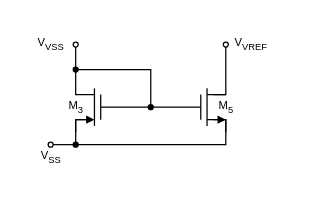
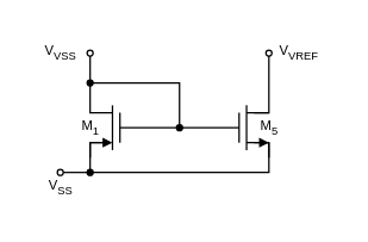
- <mxCell id="20" value="M&lt;sub&gt;3&lt;/sub&gt;" style="text;html=1;align=center;verticalAlign=middle;resizable=0;points=[];autosize=1;strokeColor=none;fillColor=none;fontSize=9;" vertex="1" parent="1"><mxGeometry x="40" y="70" width="40" height="30" as="geometry" /></mxCell>
+ <mxCell id="20" value="M&lt;sub&gt;1&lt;/sub&gt;" style="text;html=1;align=center;verticalAlign=middle;resizable=0;points=[];autosize=1;strokeColor=none;fillColor=none;fontSize=9;" vertex="1" parent="1"><mxGeometry x="40" y="70" width="40" height="30" as="geometry" /></mxCell>
